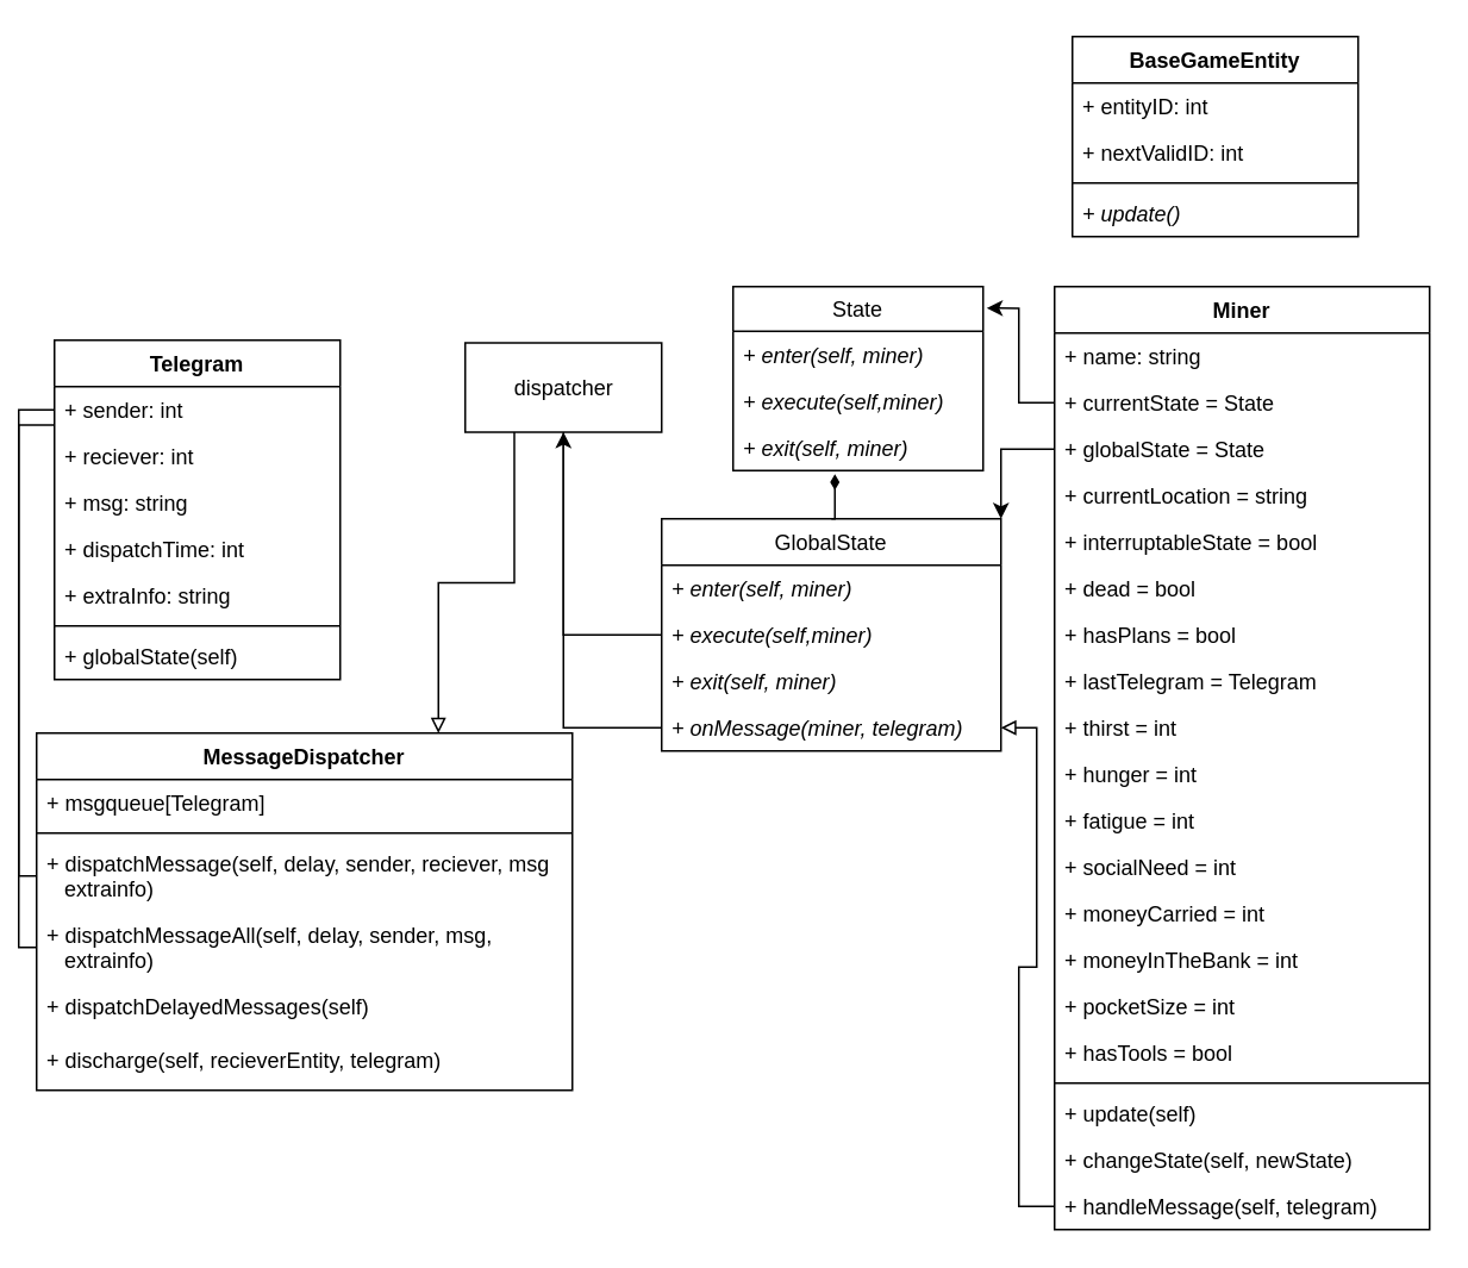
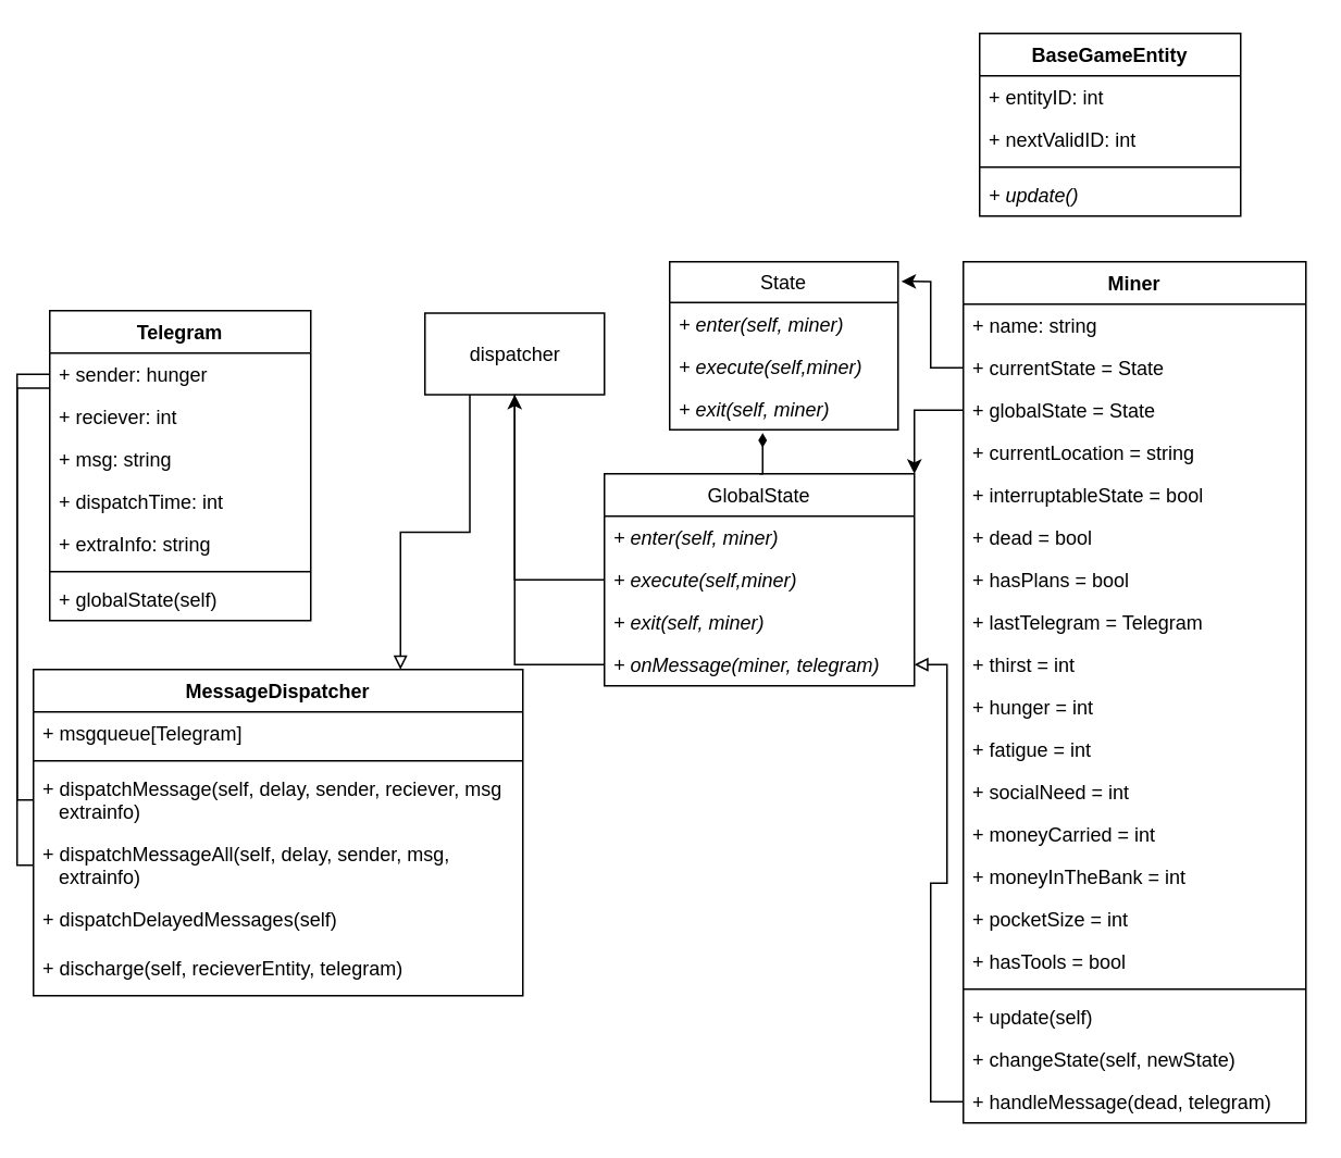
- <mxCell id="41" value="+ sender: int" style="text;strokeColor=none;fillColor=none;align=left;verticalAlign=top;spacingLeft=4;spacingRight=4;overflow=hidden;rotatable=0;points=[[0,0.5],[1,0.5]];portConstraint=eastwest;" parent="40" vertex="1"><mxGeometry y="26" width="160" height="26" as="geometry" /></mxCell>
+ <mxCell id="41" value="+ sender: hunger" style="text;strokeColor=none;fillColor=none;align=left;verticalAlign=top;spacingLeft=4;spacingRight=4;overflow=hidden;rotatable=0;points=[[0,0.5],[1,0.5]];portConstraint=eastwest;" parent="40" vertex="1"><mxGeometry y="26" width="160" height="26" as="geometry" /></mxCell>
- <mxCell id="38" value="+ handleMessage(self, telegram)&#10;" style="text;strokeColor=none;fillColor=none;align=left;verticalAlign=top;spacingLeft=4;spacingRight=4;overflow=hidden;rotatable=0;points=[[0,0.5],[1,0.5]];portConstraint=eastwest;" parent="18" vertex="1"><mxGeometry y="502" width="210" height="26" as="geometry" /></mxCell>
+ <mxCell id="38" value="+ handleMessage(dead, telegram)&#10;" style="text;strokeColor=none;fillColor=none;align=left;verticalAlign=top;spacingLeft=4;spacingRight=4;overflow=hidden;rotatable=0;points=[[0,0.5],[1,0.5]];portConstraint=eastwest;" parent="18" vertex="1"><mxGeometry y="502" width="210" height="26" as="geometry" /></mxCell>
